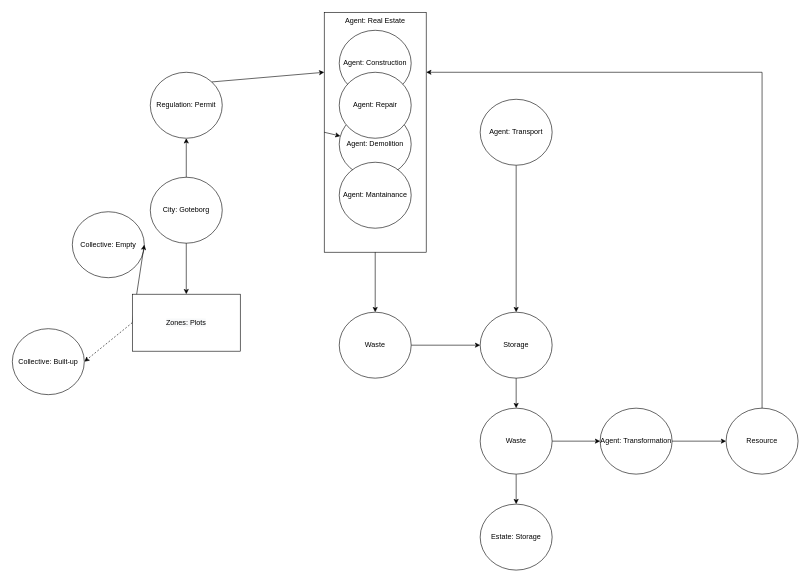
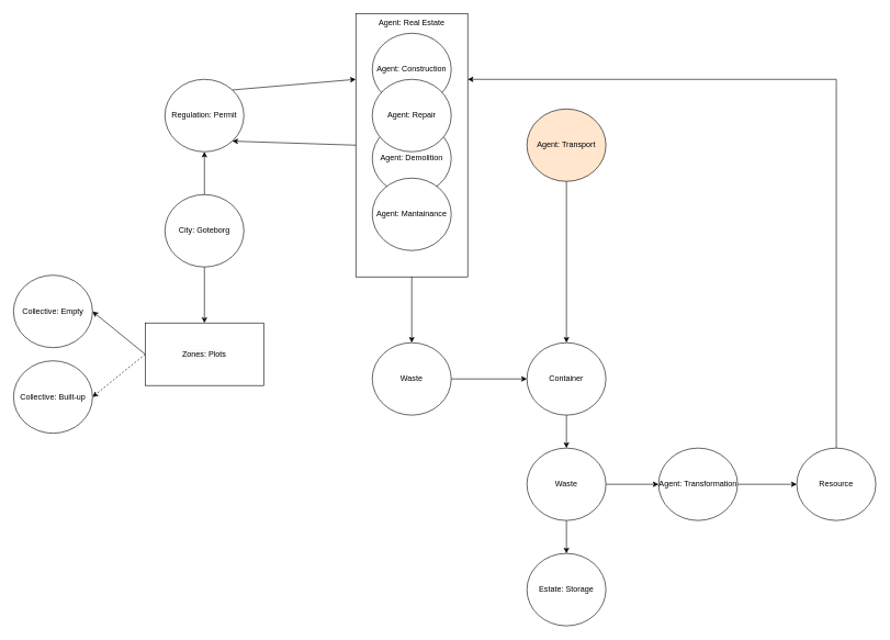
- <mxCell id="23" value="Agent: Transport" style="ellipse;whiteSpace=wrap;html=1;" vertex="1" parent="1"><mxGeometry x="800" y="165" width="120" height="110" as="geometry" /></mxCell>
+ <mxCell id="23" value="Agent: Transport" style="ellipse;whiteSpace=wrap;html=1;fillColor=#ffe6cc;" vertex="1" parent="1"><mxGeometry x="800" y="165" width="120" height="110" as="geometry" /></mxCell>
- <mxCell id="9" style="rounded=0;orthogonalLoop=1;jettySize=auto;html=1;exitX=0;exitY=0.5;exitDx=0;exitDy=0;" edge="1" parent="1" source="10" target="11"><mxGeometry relative="1" as="geometry" /></mxCell>
+ <mxCell id="9" style="rounded=0;orthogonalLoop=1;jettySize=auto;html=1;exitX=0;exitY=0.5;exitDx=0;exitDy=0;entryX=1;entryY=1;entryDx=0;entryDy=0;" edge="1" parent="1" source="10" target="8"><mxGeometry relative="1" as="geometry" /></mxCell>
- <mxCell id="5" value="Collective: Empty" style="ellipse;whiteSpace=wrap;html=1;" vertex="1" parent="1"><mxGeometry x="120" y="352.5" width="120" height="110" as="geometry" /></mxCell>
+ <mxCell id="5" value="Collective: Empty" style="ellipse;whiteSpace=wrap;html=1;" vertex="1" parent="1"><mxGeometry x="20" y="417.5" width="120" height="110" as="geometry" /></mxCell>
- <mxCell id="21" value="Storage" style="ellipse;whiteSpace=wrap;html=1;" vertex="1" parent="1"><mxGeometry x="800" y="520" width="120" height="110" as="geometry" /></mxCell>
+ <mxCell id="21" value="Container" style="ellipse;whiteSpace=wrap;html=1;" vertex="1" parent="1"><mxGeometry x="800" y="520" width="120" height="110" as="geometry" /></mxCell>
